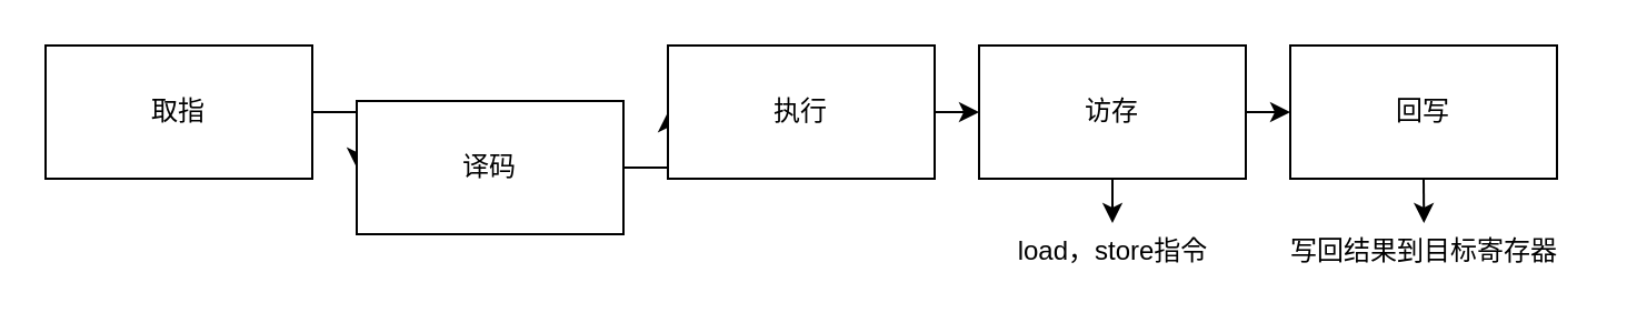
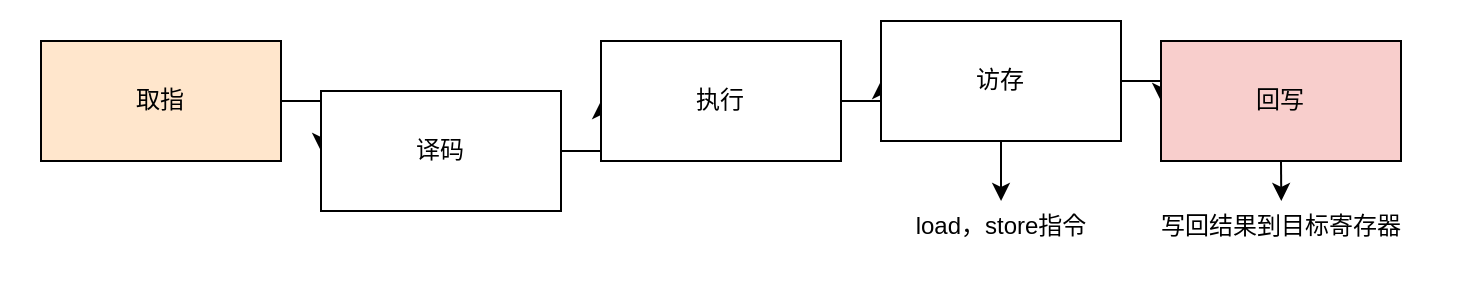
- <mxCell id="3" value="取指" style="rounded=0;whiteSpace=wrap;html=1;" vertex="1" parent="1"><mxGeometry x="20" y="20" width="120" height="60" as="geometry" /></mxCell>
+ <mxCell id="3" value="取指" style="rounded=0;whiteSpace=wrap;html=1;fillColor=#ffe6cc;" vertex="1" parent="1"><mxGeometry x="20" y="20" width="120" height="60" as="geometry" /></mxCell>
- <mxCell id="10" value="访存" style="rounded=0;whiteSpace=wrap;html=1;" vertex="1" parent="1"><mxGeometry x="440" y="20" width="120" height="60" as="geometry" /></mxCell>
+ <mxCell id="10" value="访存" style="rounded=0;whiteSpace=wrap;html=1;" vertex="1" parent="1"><mxGeometry x="440" y="10" width="120" height="60" as="geometry" /></mxCell>
- <mxCell id="12" value="回写" style="rounded=0;whiteSpace=wrap;html=1;" vertex="1" parent="1"><mxGeometry x="580" y="20" width="120" height="60" as="geometry" /></mxCell>
+ <mxCell id="12" value="回写" style="rounded=0;whiteSpace=wrap;html=1;fillColor=#f8cecc;" vertex="1" parent="1"><mxGeometry x="580" y="20" width="120" height="60" as="geometry" /></mxCell>
